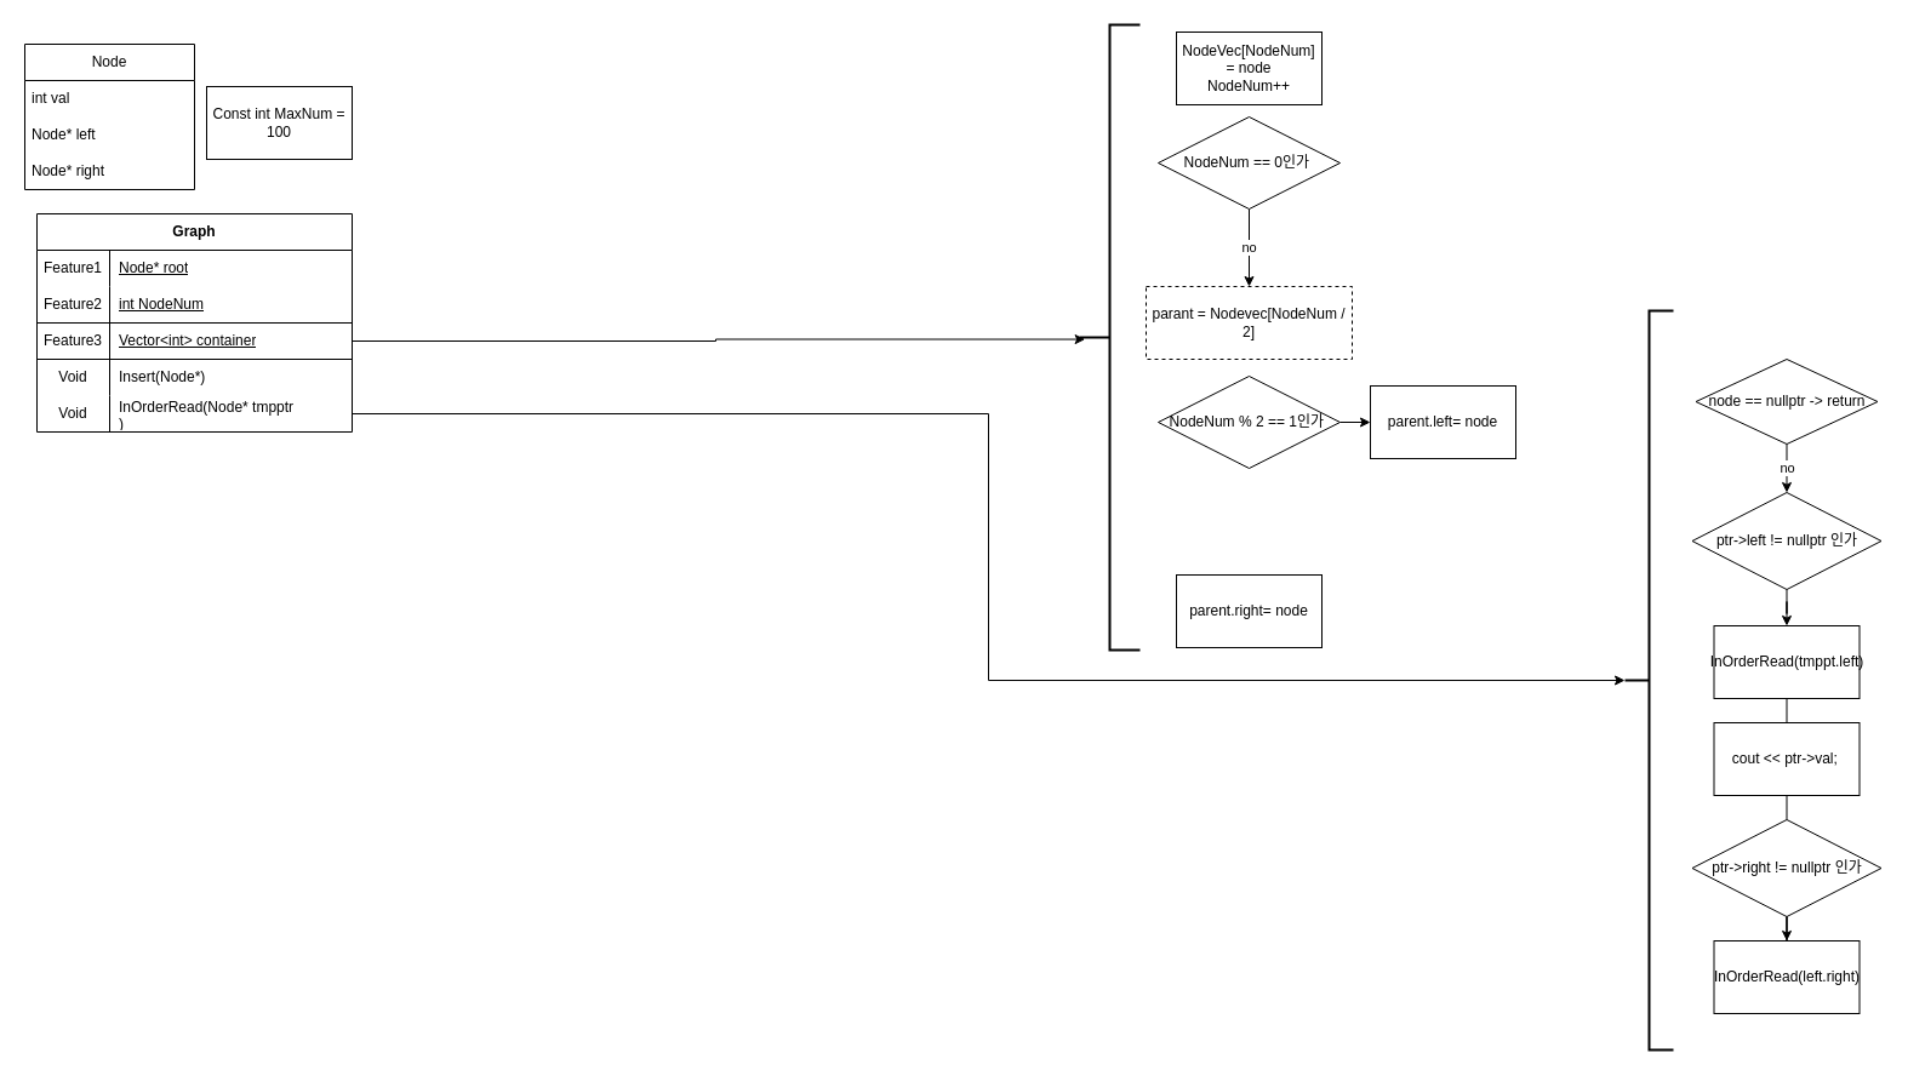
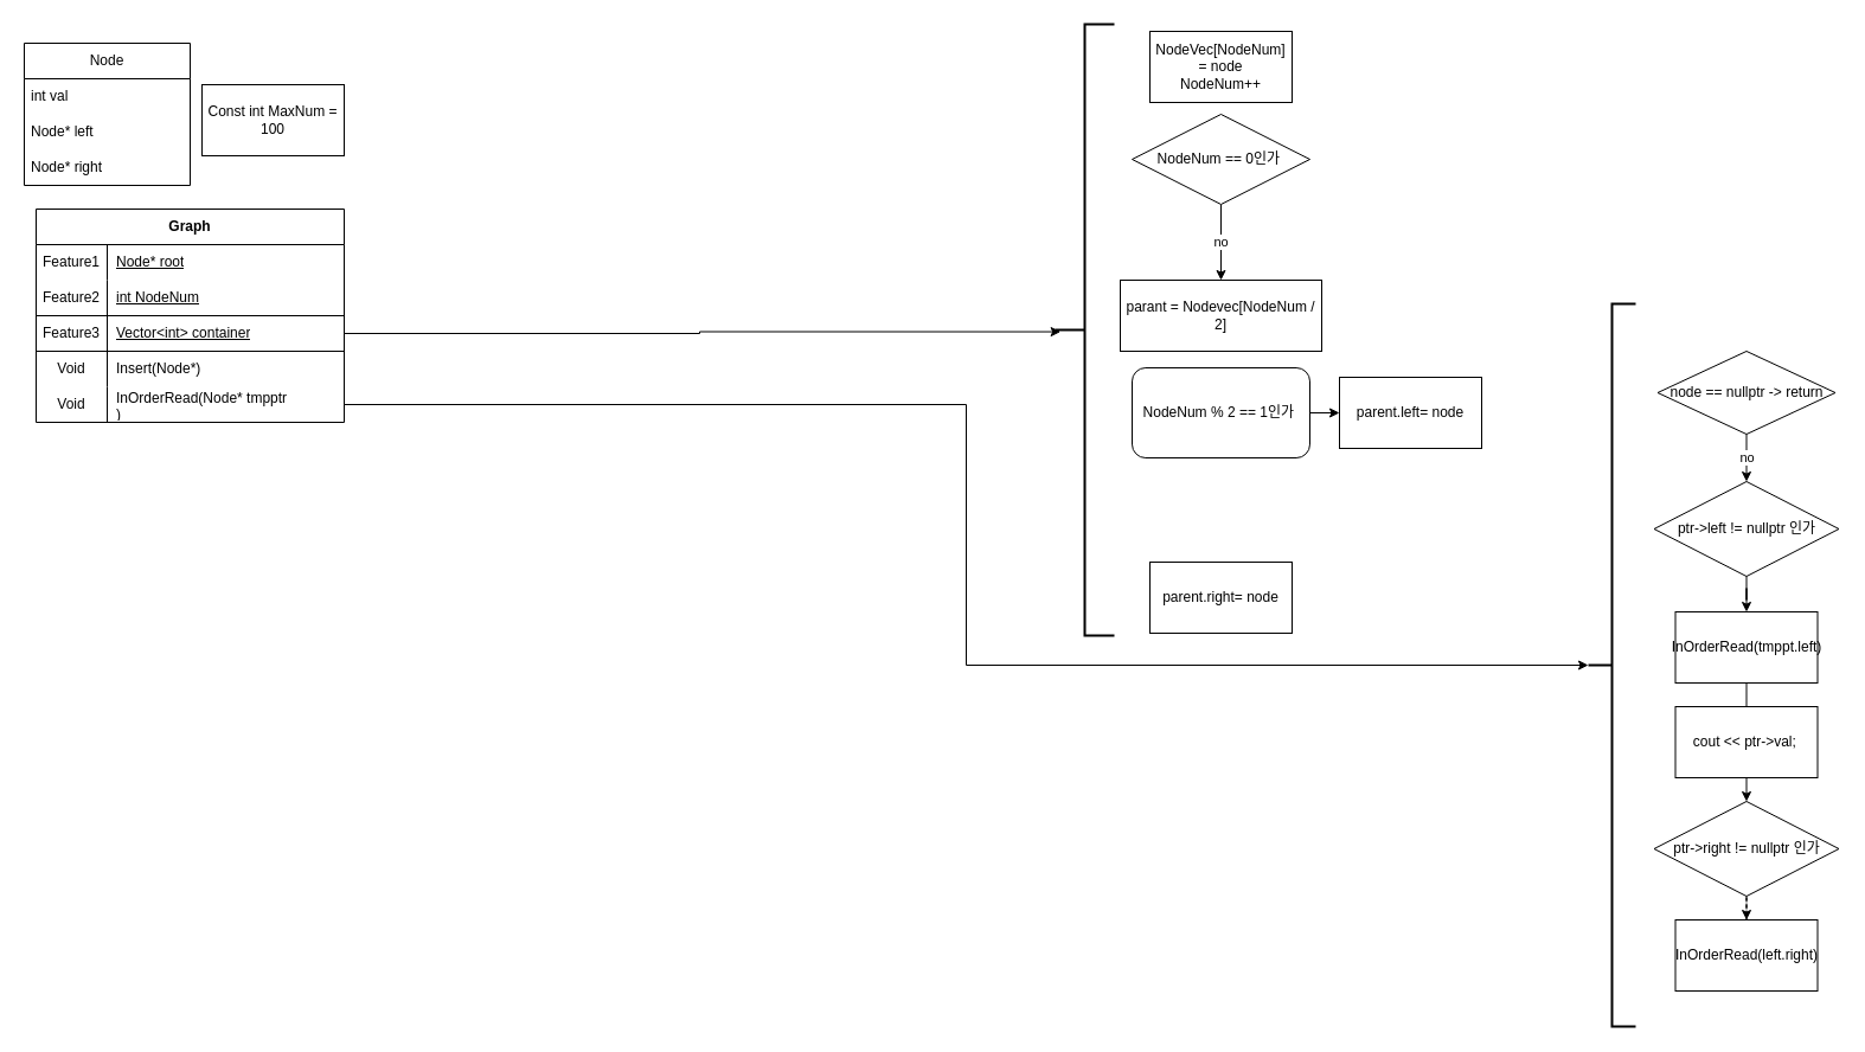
- <mxCell id="38" value="parant = Nodevec[NodeNum / 2]" style="whiteSpace=wrap;html=1;dashed=1;" vertex="1" parent="1"><mxGeometry x="945" y="236" width="170" height="60" as="geometry" /></mxCell>
+ <mxCell id="38" value="parant = Nodevec[NodeNum / 2]" style="whiteSpace=wrap;html=1;" vertex="1" parent="1"><mxGeometry x="945" y="236" width="170" height="60" as="geometry" /></mxCell>
- <mxCell id="40" value="NodeNum % 2 == 1인가&amp;nbsp;" style="rhombus;whiteSpace=wrap;html=1;" vertex="1" parent="1"><mxGeometry x="955" y="310" width="150" height="76" as="geometry" /></mxCell>
+ <mxCell id="40" value="NodeNum % 2 == 1인가&amp;nbsp;" style="whiteSpace=wrap;html=1;rounded=1;" vertex="1" parent="1"><mxGeometry x="955" y="310" width="150" height="76" as="geometry" /></mxCell>
- <mxCell id="27" value="" style="edgeStyle=orthogonalEdgeStyle;rounded=0;orthogonalLoop=1;jettySize=auto;html=1;endArrow=none;" edge="1" parent="1" source="28" target="31"><mxGeometry relative="1" as="geometry" /></mxCell>
+ <mxCell id="27" value="" style="edgeStyle=orthogonalEdgeStyle;rounded=0;orthogonalLoop=1;jettySize=auto;html=1;" edge="1" parent="1" source="28" target="31"><mxGeometry relative="1" as="geometry" /></mxCell>
- <mxCell id="30" value="" style="edgeStyle=orthogonalEdgeStyle;rounded=0;orthogonalLoop=1;jettySize=auto;html=1;" edge="1" parent="1" source="31" target="32"><mxGeometry relative="1" as="geometry" /></mxCell>
+ <mxCell id="30" value="" style="edgeStyle=orthogonalEdgeStyle;rounded=0;orthogonalLoop=1;jettySize=auto;html=1;dashed=1;" edge="1" parent="1" source="31" target="32"><mxGeometry relative="1" as="geometry" /></mxCell>
